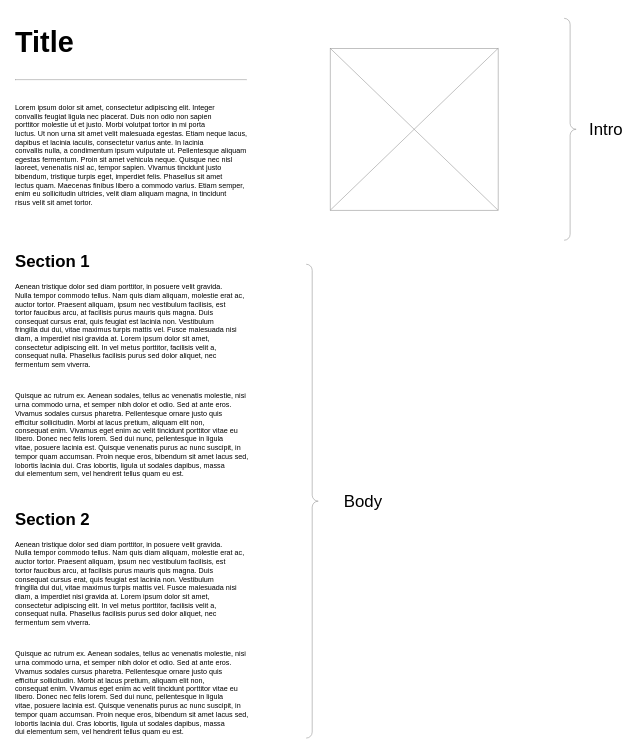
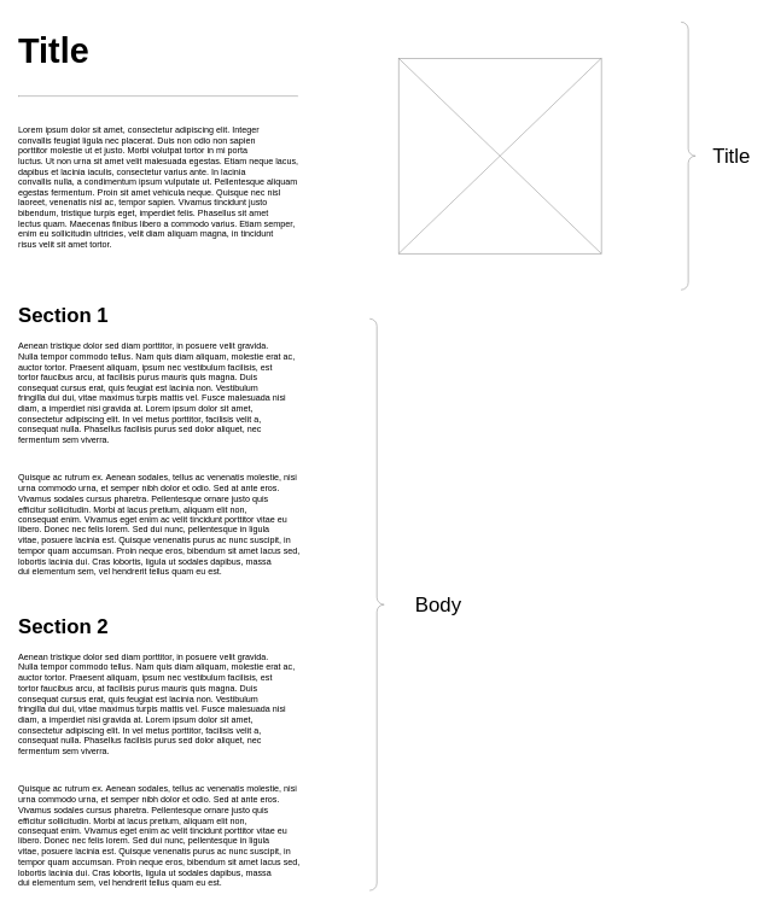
- <mxCell id="6" value="Intro" style="text;html=1;strokeColor=none;fillColor=none;align=center;verticalAlign=middle;whiteSpace=wrap;rounded=0;fontSize=28;" parent="1" vertex="1"><mxGeometry x="980" y="200" width="60" height="30" as="geometry" /></mxCell>
+ <mxCell id="6" value="Title" style="text;html=1;strokeColor=none;fillColor=none;align=center;verticalAlign=middle;whiteSpace=wrap;rounded=0;fontSize=28;" parent="1" vertex="1"><mxGeometry x="980" y="200" width="60" height="30" as="geometry" /></mxCell>
